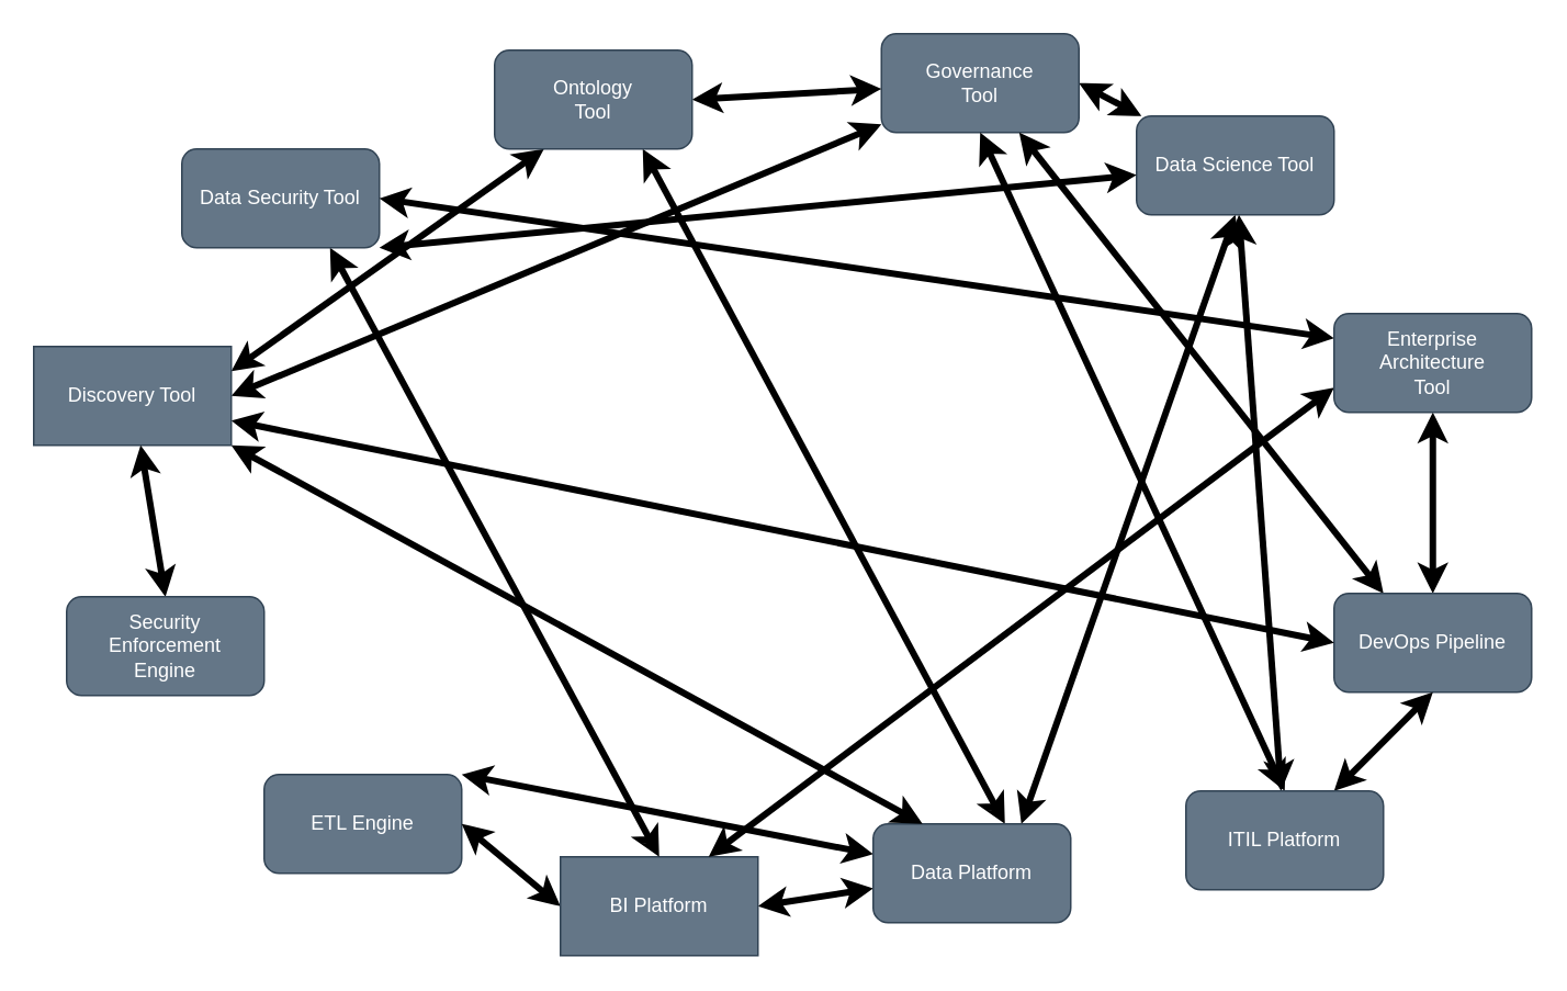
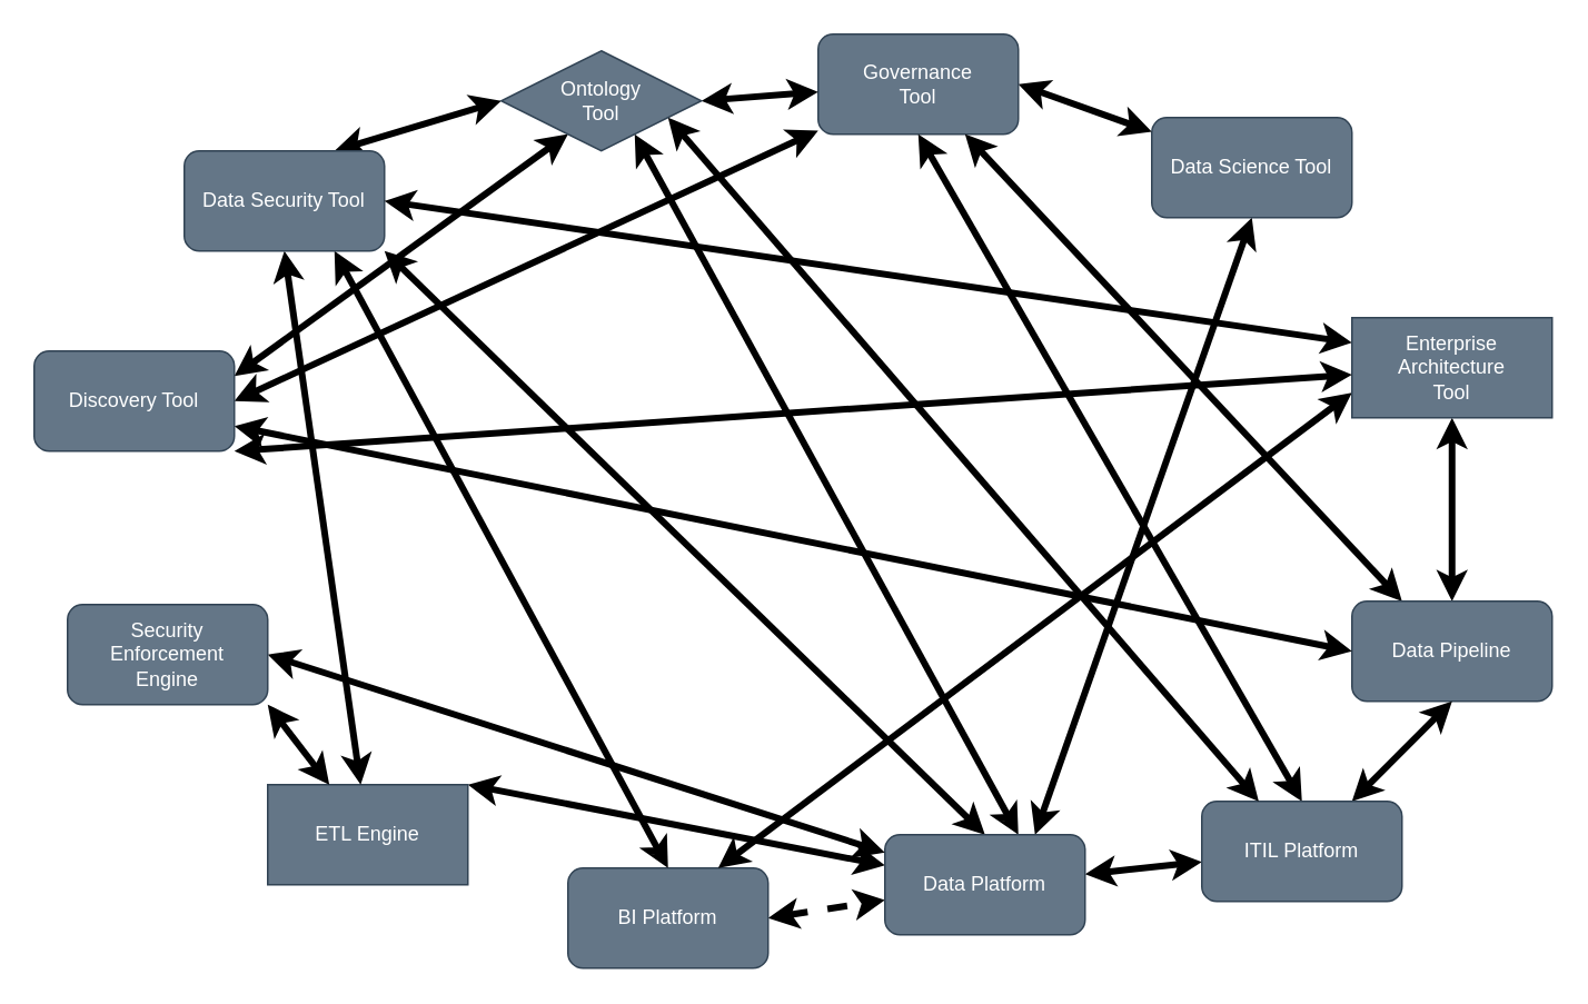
- <mxCell id="10" value="Governance&lt;br&gt;Tool" style="rounded=1;whiteSpace=wrap;html=1;fillColor=#647687;strokeColor=#314354;fontColor=#ffffff;strokeWidth=1;" parent="1" vertex="1"><mxGeometry x="535" y="20" width="120" height="60" as="geometry" /></mxCell>
+ <mxCell id="10" value="Governance&lt;br&gt;Tool" style="rounded=1;whiteSpace=wrap;html=1;fillColor=#647687;strokeColor=#314354;fontColor=#ffffff;strokeWidth=1;" parent="1" vertex="1"><mxGeometry x="490" y="20" width="120" height="60" as="geometry" /></mxCell>
- <mxCell id="30" value="Ontology&lt;br&gt;Tool" style="rounded=1;whiteSpace=wrap;html=1;fillColor=#647687;strokeColor=#314354;fontColor=#ffffff;strokeWidth=1;" parent="1" vertex="1"><mxGeometry x="300" y="30" width="120" height="60" as="geometry" /></mxCell>
+ <mxCell id="30" value="Ontology&lt;br&gt;Tool" style="rhombus;whiteSpace=wrap;html=1;fillColor=#647687;strokeColor=#314354;fontColor=#ffffff;strokeWidth=1;" parent="1" vertex="1"><mxGeometry x="300" y="30" width="120" height="60" as="geometry" /></mxCell>
+ <mxCell id="14" style="edgeStyle=none;rounded=0;orthogonalLoop=1;jettySize=auto;html=1;exitX=0.75;exitY=0;exitDx=0;exitDy=0;entryX=0;entryY=0.5;entryDx=0;entryDy=0;startArrow=classic;startFill=1;endArrow=classic;endFill=1;fontSize=20;strokeWidth=4;" parent="1" source="15" target="30" edge="1"><mxGeometry relative="1" as="geometry" /></mxCell>
- <mxCell id="11" style="edgeStyle=none;rounded=0;orthogonalLoop=1;jettySize=auto;html=1;exitX=1;exitY=1;exitDx=0;exitDy=0;startArrow=classic;startFill=1;endArrow=classic;endFill=1;fontSize=20;strokeWidth=4;" parent="1" source="15" target="5" edge="1"><mxGeometry relative="1" as="geometry"><mxPoint x="560" y="450" as="targetPoint" /></mxGeometry></mxCell>
+ <mxCell id="11" style="edgeStyle=none;rounded=0;orthogonalLoop=1;jettySize=auto;html=1;exitX=1;exitY=1;exitDx=0;exitDy=0;startArrow=classic;startFill=1;endArrow=classic;endFill=1;fontSize=20;entryX=0.5;entryY=0;entryDx=0;entryDy=0;strokeWidth=4;" parent="1" source="15" target="31" edge="1"><mxGeometry relative="1" as="geometry"><mxPoint x="560" y="450" as="targetPoint" /></mxGeometry></mxCell>
+ <mxCell id="26" style="edgeStyle=none;rounded=0;orthogonalLoop=1;jettySize=auto;html=1;exitX=1;exitY=0.75;exitDx=0;exitDy=0;startArrow=classic;startFill=1;endArrow=classic;endFill=1;fontSize=20;strokeWidth=4;" parent="1" source="30" target="25" edge="1"><mxGeometry relative="1" as="geometry" /></mxCell>
- <mxCell id="19" value="Enterprise&lt;br&gt;Architecture&lt;br&gt;Tool" style="rounded=1;whiteSpace=wrap;html=1;fillColor=#647687;strokeColor=#314354;fontColor=#ffffff;strokeWidth=1;" parent="1" vertex="1"><mxGeometry x="810" y="190" width="120" height="60" as="geometry" /></mxCell>
+ <mxCell id="19" value="Enterprise&lt;br&gt;Architecture&lt;br&gt;Tool" style="whiteSpace=wrap;html=1;fillColor=#647687;strokeColor=#314354;fontColor=#ffffff;strokeWidth=1;rounded=0;" parent="1" vertex="1"><mxGeometry x="810" y="190" width="120" height="60" as="geometry" /></mxCell>
- <mxCell id="35" value="Discovery Tool" style="whiteSpace=wrap;html=1;fillColor=#647687;strokeColor=#314354;fontColor=#ffffff;strokeWidth=1;rounded=0;" parent="1" vertex="1"><mxGeometry x="20" y="210" width="120" height="60" as="geometry" /></mxCell>
+ <mxCell id="35" value="Discovery Tool" style="rounded=1;whiteSpace=wrap;html=1;fillColor=#647687;strokeColor=#314354;fontColor=#ffffff;strokeWidth=1;" parent="1" vertex="1"><mxGeometry x="20" y="210" width="120" height="60" as="geometry" /></mxCell>
+ <mxCell id="13" style="edgeStyle=none;rounded=0;orthogonalLoop=1;jettySize=auto;html=1;exitX=0.5;exitY=1;exitDx=0;exitDy=0;startArrow=classic;startFill=1;endArrow=classic;endFill=1;fontSize=20;strokeWidth=4;" parent="1" source="15" target="3" edge="1"><mxGeometry relative="1" as="geometry" /></mxCell>
- <mxCell id="38" style="edgeStyle=none;rounded=0;orthogonalLoop=1;jettySize=auto;html=1;exitX=0.5;exitY=0;exitDx=0;exitDy=0;startArrow=classic;startFill=1;endArrow=classic;endFill=1;fontSize=20;strokeWidth=4;" parent="1" source="39" target="35" edge="1"><mxGeometry relative="1" as="geometry" /></mxCell>
- <mxCell id="24" style="edgeStyle=none;rounded=0;orthogonalLoop=1;jettySize=auto;html=1;startArrow=classic;startFill=1;endArrow=classic;endFill=1;fontSize=20;strokeWidth=4;" parent="1" source="25" target="5" edge="1"><mxGeometry relative="1" as="geometry" /></mxCell>
+ <mxCell id="24" style="edgeStyle=none;rounded=0;orthogonalLoop=1;jettySize=auto;html=1;startArrow=classic;startFill=1;endArrow=classic;endFill=1;fontSize=20;strokeWidth=4;" parent="1" source="25" target="31" edge="1"><mxGeometry relative="1" as="geometry" /></mxCell>
- <mxCell id="21" value="DevOps Pipeline" style="rounded=1;whiteSpace=wrap;html=1;fillColor=#647687;strokeColor=#314354;fontColor=#ffffff;strokeWidth=1;" parent="1" vertex="1"><mxGeometry x="810" y="360" width="120" height="60" as="geometry" /></mxCell>
+ <mxCell id="21" value="Data Pipeline" style="rounded=1;whiteSpace=wrap;html=1;fillColor=#647687;strokeColor=#314354;fontColor=#ffffff;strokeWidth=1;" parent="1" vertex="1"><mxGeometry x="810" y="360" width="120" height="60" as="geometry" /></mxCell>
- <mxCell id="33" style="edgeStyle=none;rounded=0;orthogonalLoop=1;jettySize=auto;html=1;exitX=1;exitY=1;exitDx=0;exitDy=0;entryX=0.25;entryY=0;entryDx=0;entryDy=0;startArrow=classic;startFill=1;endArrow=classic;endFill=1;fontSize=20;strokeWidth=4;" parent="1" source="35" target="31" edge="1"><mxGeometry relative="1" as="geometry" /></mxCell>
+ <mxCell id="33" style="edgeStyle=none;rounded=0;orthogonalLoop=1;jettySize=auto;html=1;exitX=1;exitY=1;exitDx=0;exitDy=0;startArrow=classic;startFill=1;endArrow=classic;endFill=1;fontSize=20;strokeWidth=4;" parent="1" source="35" target="19" edge="1"><mxGeometry relative="1" as="geometry" /></mxCell>
+ <mxCell id="37" style="edgeStyle=none;rounded=0;orthogonalLoop=1;jettySize=auto;html=1;exitX=1;exitY=1;exitDx=0;exitDy=0;startArrow=classic;startFill=1;endArrow=classic;endFill=1;fontSize=20;strokeWidth=4;" parent="1" source="39" target="3" edge="1"><mxGeometry relative="1" as="geometry" /></mxCell>
+ <mxCell id="36" style="edgeStyle=none;rounded=0;orthogonalLoop=1;jettySize=auto;html=1;exitX=1;exitY=0.5;exitDx=0;exitDy=0;startArrow=classic;startFill=1;endArrow=classic;endFill=1;fontSize=20;strokeWidth=4;" parent="1" source="39" target="31" edge="1"><mxGeometry relative="1" as="geometry" /></mxCell>
- <mxCell id="3" value="ETL Engine" style="rounded=1;whiteSpace=wrap;html=1;fillColor=#647687;strokeColor=#314354;fontColor=#ffffff;strokeWidth=1;" parent="1" vertex="1"><mxGeometry x="160" y="470" width="120" height="60" as="geometry" /></mxCell>
+ <mxCell id="3" value="ETL Engine" style="whiteSpace=wrap;html=1;fillColor=#647687;strokeColor=#314354;fontColor=#ffffff;strokeWidth=1;rounded=0;" parent="1" vertex="1"><mxGeometry x="160" y="470" width="120" height="60" as="geometry" /></mxCell>
- <mxCell id="7" style="edgeStyle=none;rounded=0;orthogonalLoop=1;jettySize=auto;html=1;exitX=0;exitY=0.5;exitDx=0;exitDy=0;entryX=1;entryY=0.5;entryDx=0;entryDy=0;startArrow=classic;startFill=1;endArrow=classic;endFill=1;fontSize=20;strokeWidth=4;" parent="1" source="8" target="3" edge="1"><mxGeometry relative="1" as="geometry" /></mxCell>
- <mxCell id="6" style="edgeStyle=none;rounded=0;orthogonalLoop=1;jettySize=auto;html=1;exitX=1;exitY=0.5;exitDx=0;exitDy=0;startArrow=classic;startFill=1;endArrow=classic;endFill=1;fontSize=20;strokeWidth=4;" parent="1" source="8" target="31" edge="1"><mxGeometry relative="1" as="geometry" /></mxCell>
+ <mxCell id="6" style="edgeStyle=none;rounded=0;orthogonalLoop=1;jettySize=auto;html=1;exitX=1;exitY=0.5;exitDx=0;exitDy=0;startArrow=classic;startFill=1;endArrow=classic;endFill=1;fontSize=20;strokeWidth=4;dashed=1;" parent="1" source="8" target="31" edge="1"><mxGeometry relative="1" as="geometry" /></mxCell>
- <mxCell id="8" value="BI Platform" style="whiteSpace=wrap;html=1;fillColor=#647687;strokeColor=#314354;fontColor=#ffffff;strokeWidth=1;rounded=0;" parent="1" vertex="1"><mxGeometry x="340" y="520" width="120" height="60" as="geometry" /></mxCell>
+ <mxCell id="8" value="BI Platform" style="rounded=1;whiteSpace=wrap;html=1;fillColor=#647687;strokeColor=#314354;fontColor=#ffffff;strokeWidth=1;" parent="1" vertex="1"><mxGeometry x="340" y="520" width="120" height="60" as="geometry" /></mxCell>
